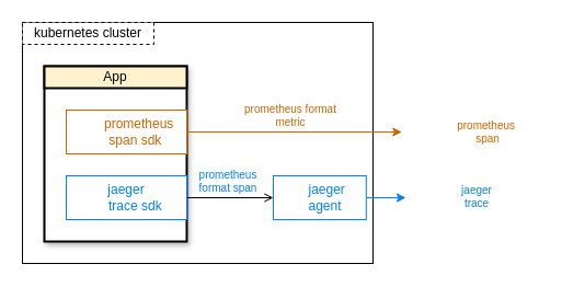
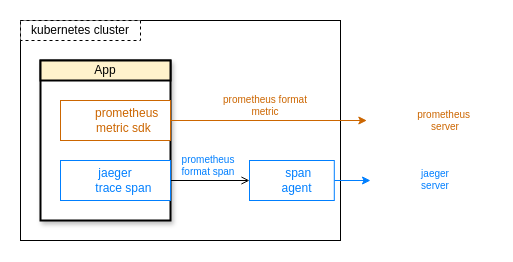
- <mxCell id="6" value="&lt;font color=&quot;#cc6600&quot;&gt;&amp;nbsp; &amp;nbsp; &amp;nbsp; &amp;nbsp;prometheus&lt;br&gt;&amp;nbsp; &amp;nbsp; &amp;nbsp;span sdk&lt;/font&gt;" style="rounded=0;whiteSpace=wrap;html=1;strokeColor=#CC6600;strokeWidth=1;" vertex="1" parent="1"><mxGeometry x="60" y="100" width="110" height="40" as="geometry" /></mxCell>
+ <mxCell id="6" value="&lt;font color=&quot;#cc6600&quot;&gt;&amp;nbsp; &amp;nbsp; &amp;nbsp; &amp;nbsp;prometheus&lt;br&gt;&amp;nbsp; &amp;nbsp; &amp;nbsp;metric sdk&lt;/font&gt;" style="rounded=0;whiteSpace=wrap;html=1;strokeColor=#CC6600;strokeWidth=1;" vertex="1" parent="1"><mxGeometry x="60" y="100" width="110" height="40" as="geometry" /></mxCell>
- <mxCell id="16" value="&lt;span style=&quot;font-size: 10px;&quot;&gt;&lt;font color=&quot;#cc6600&quot;&gt;prometheus&amp;nbsp;&lt;br&gt;span&lt;/font&gt;&lt;br&gt;&lt;/span&gt;" style="text;html=1;strokeColor=none;fillColor=none;align=center;verticalAlign=middle;whiteSpace=wrap;rounded=0;fontSize=9;" vertex="1" parent="1"><mxGeometry x="400.33" y="105" width="90" height="30" as="geometry" /></mxCell>
+ <mxCell id="16" value="&lt;span style=&quot;font-size: 10px;&quot;&gt;&lt;font color=&quot;#cc6600&quot;&gt;prometheus&amp;nbsp;&lt;br&gt;server&lt;/font&gt;&lt;br&gt;&lt;/span&gt;" style="text;html=1;strokeColor=none;fillColor=none;align=center;verticalAlign=middle;whiteSpace=wrap;rounded=0;fontSize=9;" vertex="1" parent="1"><mxGeometry x="400.33" y="105" width="90" height="30" as="geometry" /></mxCell>
- <mxCell id="21" value="&lt;span style=&quot;font-size: 10px;&quot;&gt;&lt;font color=&quot;#007fff&quot;&gt;jaeger&lt;br&gt;trace&lt;/font&gt;&lt;br&gt;&lt;/span&gt;" style="text;html=1;strokeColor=none;fillColor=none;align=center;verticalAlign=middle;whiteSpace=wrap;rounded=0;fontSize=9;" vertex="1" parent="1"><mxGeometry x="390" y="164.12" width="90" height="30" as="geometry" /></mxCell>
+ <mxCell id="21" value="&lt;span style=&quot;font-size: 10px;&quot;&gt;&lt;font color=&quot;#007fff&quot;&gt;jaeger&lt;br&gt;server&lt;/font&gt;&lt;br&gt;&lt;/span&gt;" style="text;html=1;strokeColor=none;fillColor=none;align=center;verticalAlign=middle;whiteSpace=wrap;rounded=0;fontSize=9;" vertex="1" parent="1"><mxGeometry x="390" y="164.12" width="90" height="30" as="geometry" /></mxCell>
- <mxCell id="8" value="&lt;font color=&quot;#007fff&quot;&gt;jaeger&lt;br&gt;&amp;nbsp; &amp;nbsp; &amp;nbsp;trace sdk&lt;/font&gt;" style="rounded=0;whiteSpace=wrap;html=1;strokeColor=#007FFF;" vertex="1" parent="1"><mxGeometry x="60" y="160" width="110" height="40" as="geometry" /></mxCell>
+ <mxCell id="8" value="&lt;font color=&quot;#007fff&quot;&gt;jaeger&lt;br&gt;&amp;nbsp; &amp;nbsp; &amp;nbsp;trace span&lt;/font&gt;" style="rounded=0;whiteSpace=wrap;html=1;strokeColor=#007FFF;" vertex="1" parent="1"><mxGeometry x="60" y="160" width="110" height="40" as="geometry" /></mxCell>
- <mxCell id="11" value="&lt;font color=&quot;#007fff&quot;&gt;&amp;nbsp; &amp;nbsp; jaeger&lt;br&gt;&amp;nbsp; &amp;nbsp;agent&lt;/font&gt;" style="rounded=0;whiteSpace=wrap;html=1;strokeColor=#007FFF;" vertex="1" parent="1"><mxGeometry x="249" y="160" width="84.79" height="40" as="geometry" /></mxCell>
+ <mxCell id="11" value="&lt;font color=&quot;#007fff&quot;&gt;&amp;nbsp; &amp;nbsp; span&lt;br&gt;&amp;nbsp; &amp;nbsp;agent&lt;/font&gt;" style="rounded=0;whiteSpace=wrap;html=1;strokeColor=#007FFF;" vertex="1" parent="1"><mxGeometry x="249" y="160" width="84.79" height="40" as="geometry" /></mxCell>
